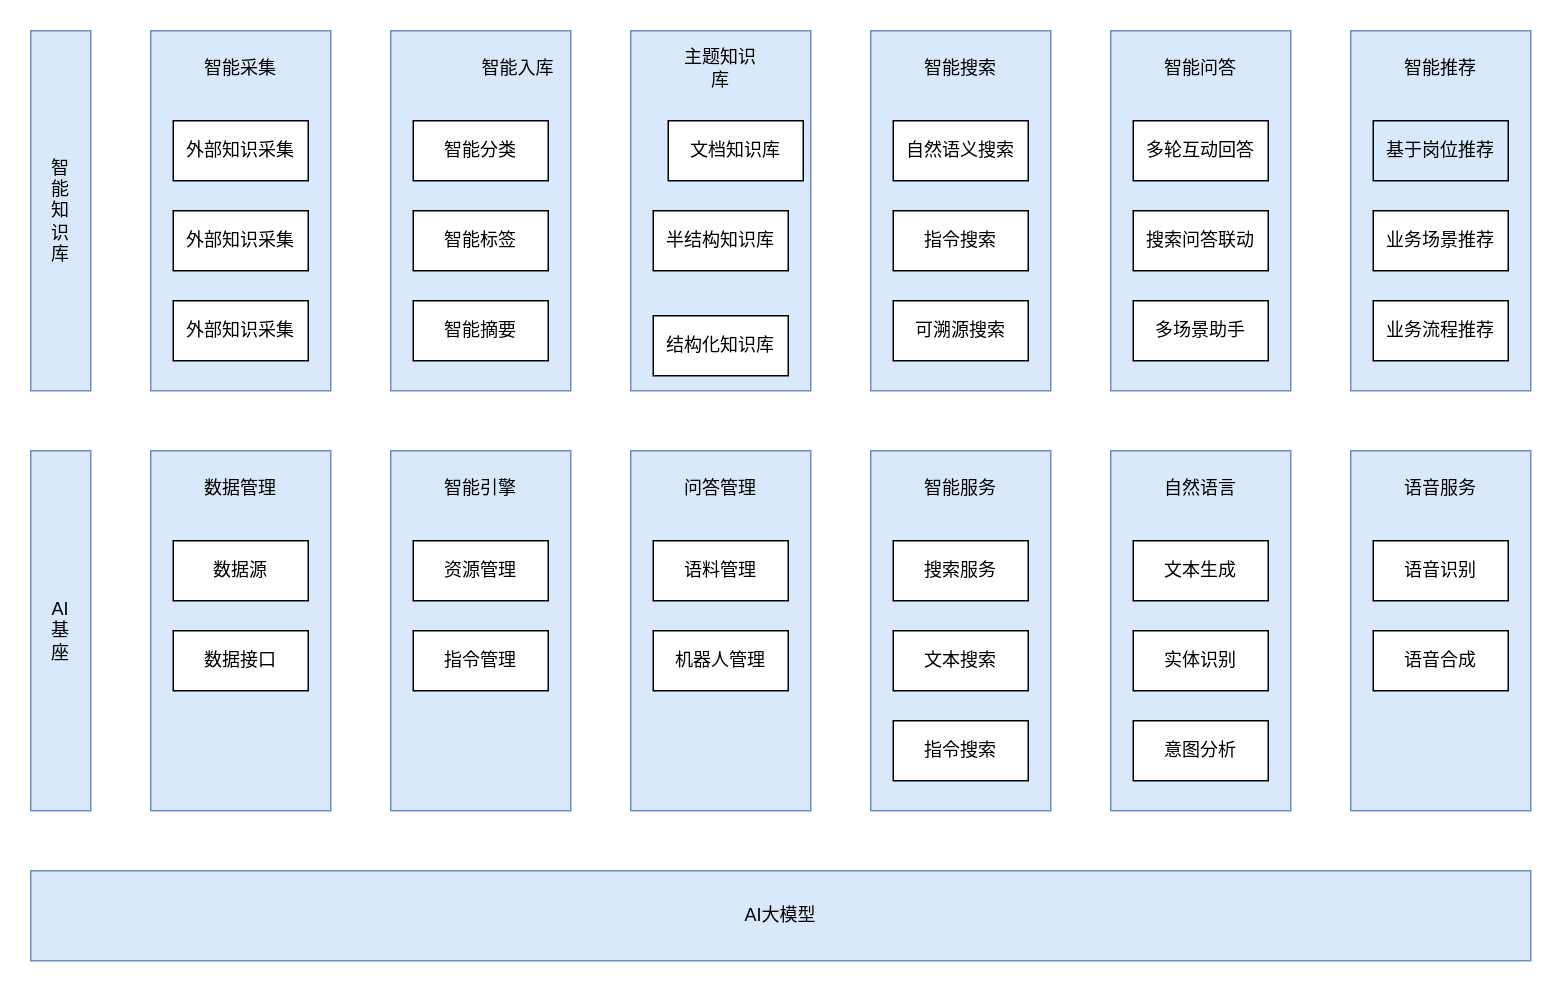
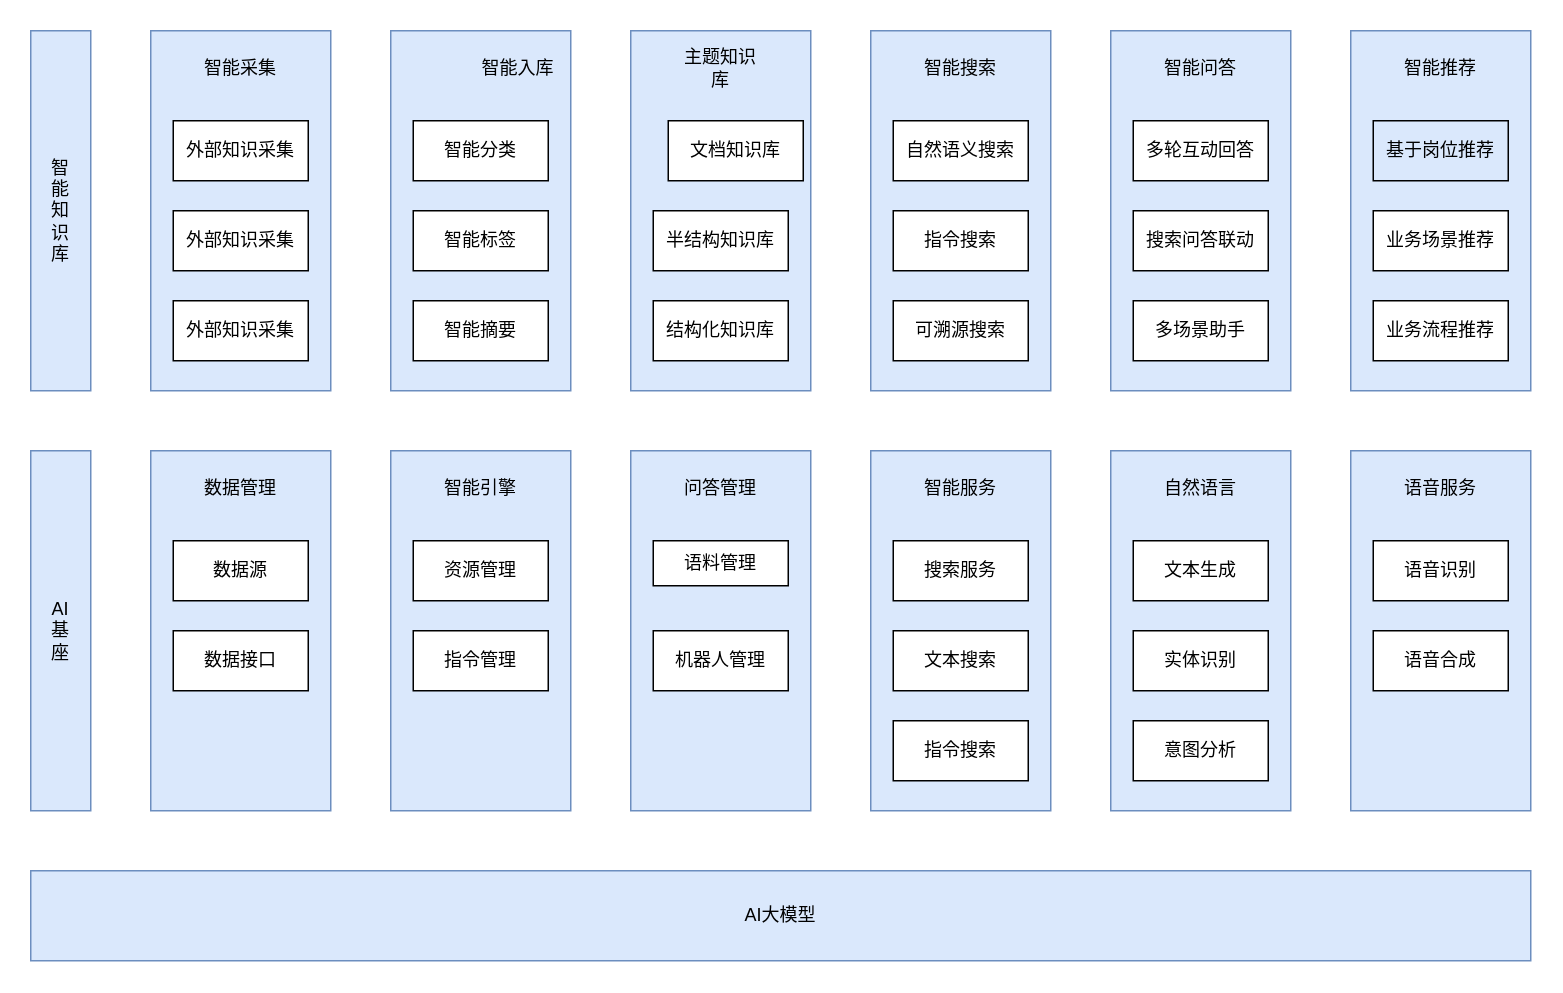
- <mxCell id="31" value="结构化知识库" style="rounded=0;whiteSpace=wrap;html=1;" vertex="1" parent="1"><mxGeometry x="435" y="210" width="90" height="40" as="geometry" /></mxCell>
+ <mxCell id="31" value="结构化知识库" style="rounded=0;whiteSpace=wrap;html=1;" vertex="1" parent="1"><mxGeometry x="435" y="200" width="90" height="40" as="geometry" /></mxCell>
- <mxCell id="47" value="语料管理" style="rounded=0;whiteSpace=wrap;html=1;" vertex="1" parent="1"><mxGeometry x="435" y="360" width="90" height="40" as="geometry" /></mxCell>
+ <mxCell id="47" value="语料管理" style="rounded=0;whiteSpace=wrap;html=1;" vertex="1" parent="1"><mxGeometry x="435" y="360" width="90" height="30" as="geometry" /></mxCell>
